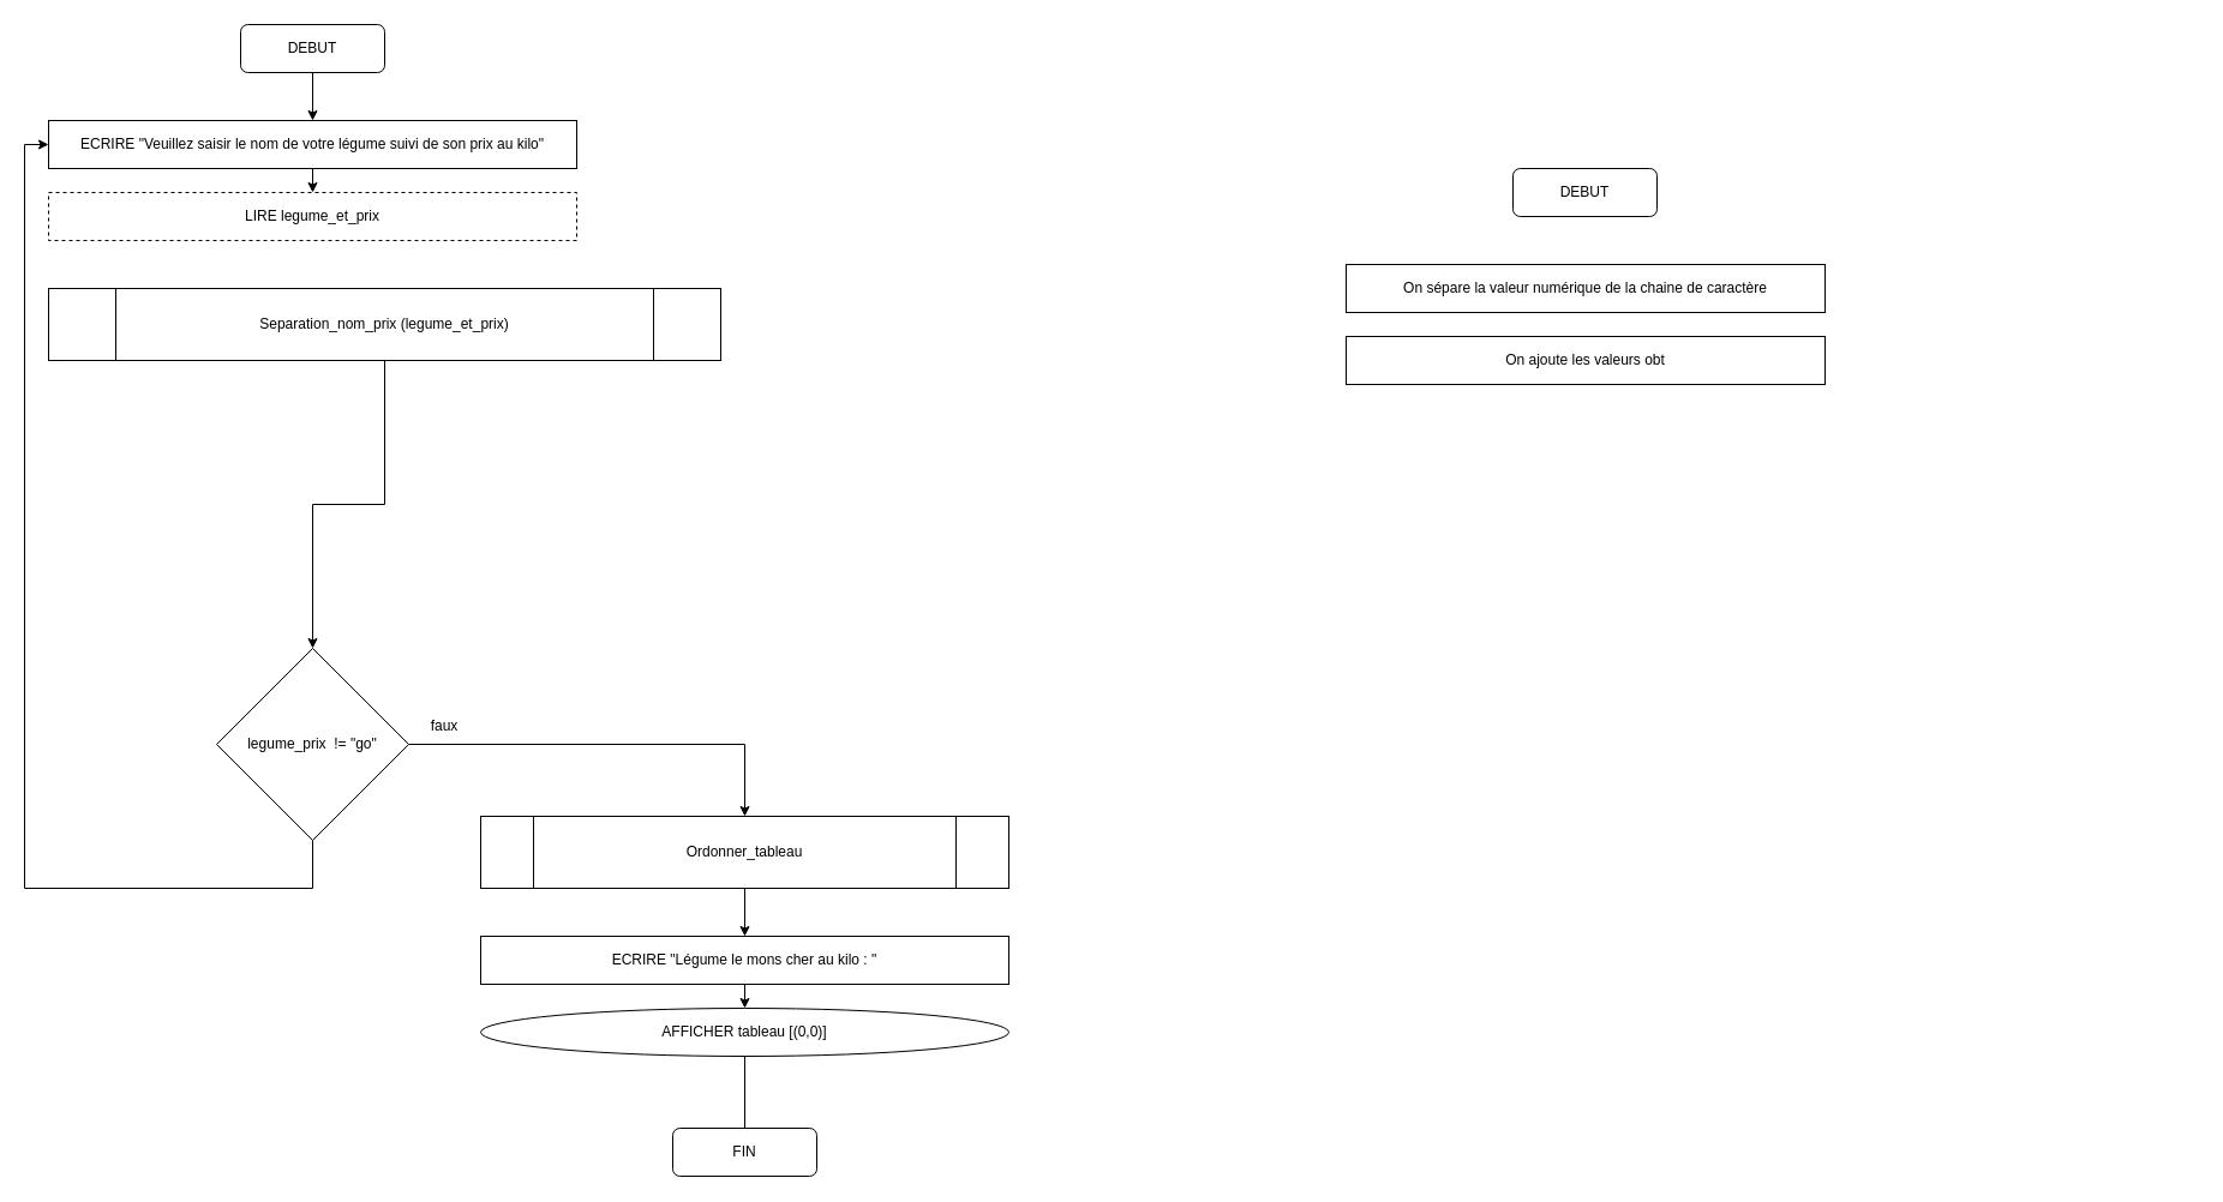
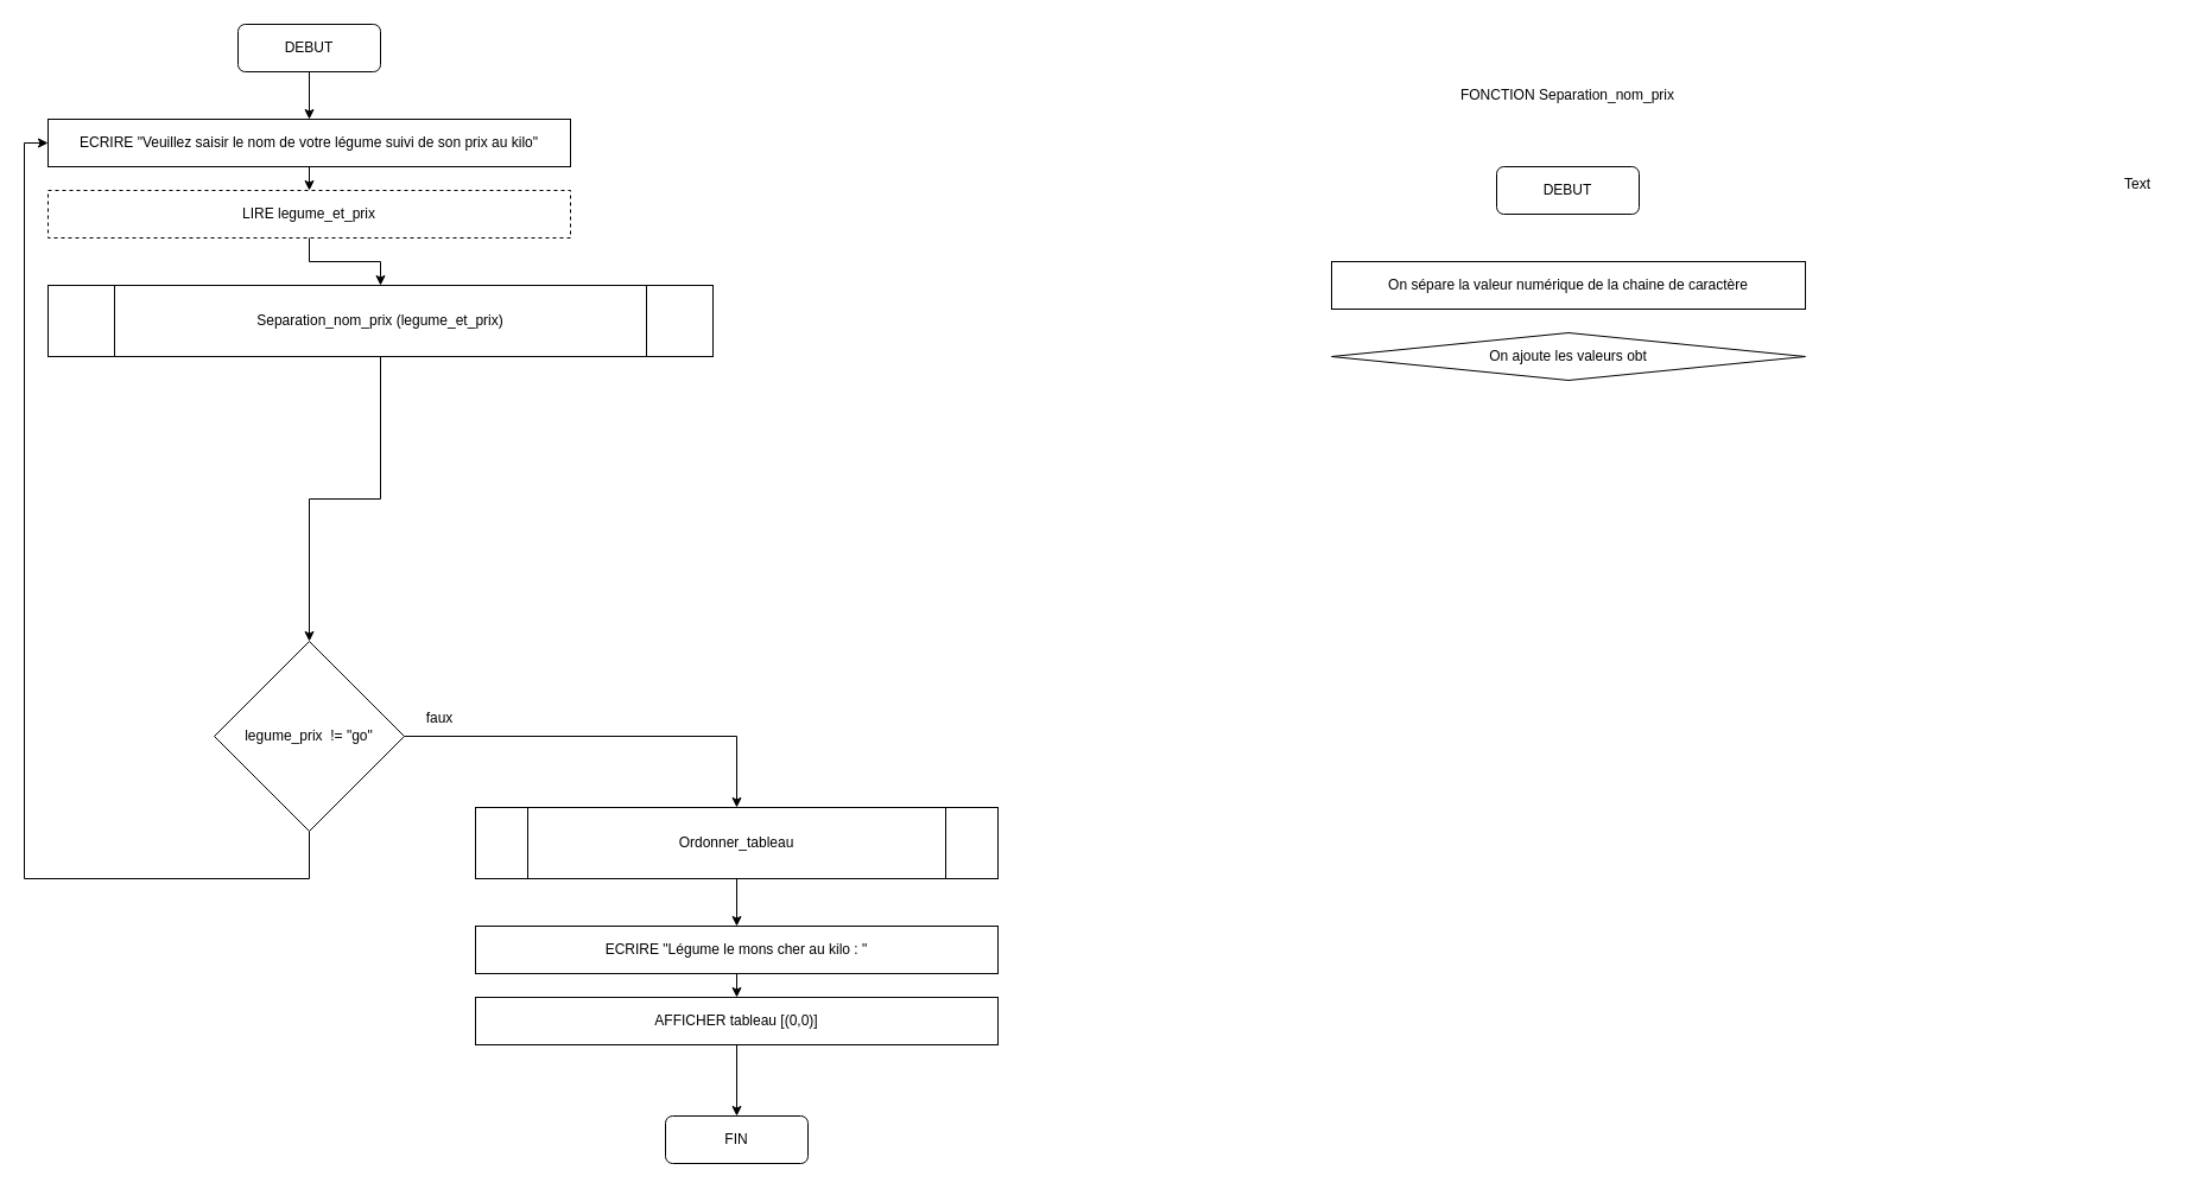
+ <mxCell id="22" value="FONCTION Separation_nom_prix" style="text;html=1;strokeColor=none;fillColor=none;align=center;verticalAlign=middle;whiteSpace=wrap;rounded=0;" parent="1" vertex="1"><mxGeometry x="1120" y="60" width="400" height="40" as="geometry" /></mxCell>
+ <mxCell id="21" value="Text" style="text;html=1;strokeColor=none;fillColor=none;align=center;verticalAlign=middle;whiteSpace=wrap;rounded=0;" parent="1" vertex="1"><mxGeometry x="1770" y="140" width="60" height="30" as="geometry" /></mxCell>
+ <mxCell id="6" style="edgeStyle=orthogonalEdgeStyle;rounded=0;orthogonalLoop=1;jettySize=auto;html=1;exitX=0.5;exitY=1;exitDx=0;exitDy=0;entryX=0.5;entryY=0;entryDx=0;entryDy=0;" parent="1" source="7" target="9" edge="1"><mxGeometry relative="1" as="geometry" /></mxCell>
- <mxCell id="25" value="On ajoute les valeurs obt" style="rounded=0;whiteSpace=wrap;html=1;fillColor=none;" parent="1" vertex="1"><mxGeometry x="1121" y="280" width="399" height="40" as="geometry" /></mxCell>
+ <mxCell id="25" value="On ajoute les valeurs obt" style="rhombus;whiteSpace=wrap;html=1;fillColor=none;" parent="1" vertex="1"><mxGeometry x="1121" y="280" width="399" height="40" as="geometry" /></mxCell>
- <mxCell id="18" value="AFFICHER tableau [(0,0)]" style="ellipse;whiteSpace=wrap;html=1;fillColor=none;" parent="1" vertex="1"><mxGeometry x="400" y="840" width="440" height="40" as="geometry" /></mxCell>
+ <mxCell id="18" value="AFFICHER tableau [(0,0)]" style="rounded=0;whiteSpace=wrap;html=1;fillColor=none;" parent="1" vertex="1"><mxGeometry x="400" y="840" width="440" height="40" as="geometry" /></mxCell>
- <mxCell id="17" style="edgeStyle=orthogonalEdgeStyle;rounded=0;orthogonalLoop=1;jettySize=auto;html=1;exitX=0.5;exitY=1;exitDx=0;exitDy=0;entryX=0.5;entryY=0;entryDx=0;entryDy=0;endArrow=none;" parent="1" source="18" target="19" edge="1"><mxGeometry relative="1" as="geometry" /></mxCell>
+ <mxCell id="17" style="edgeStyle=orthogonalEdgeStyle;rounded=0;orthogonalLoop=1;jettySize=auto;html=1;exitX=0.5;exitY=1;exitDx=0;exitDy=0;entryX=0.5;entryY=0;entryDx=0;entryDy=0;" parent="1" source="18" target="19" edge="1"><mxGeometry relative="1" as="geometry" /></mxCell>
